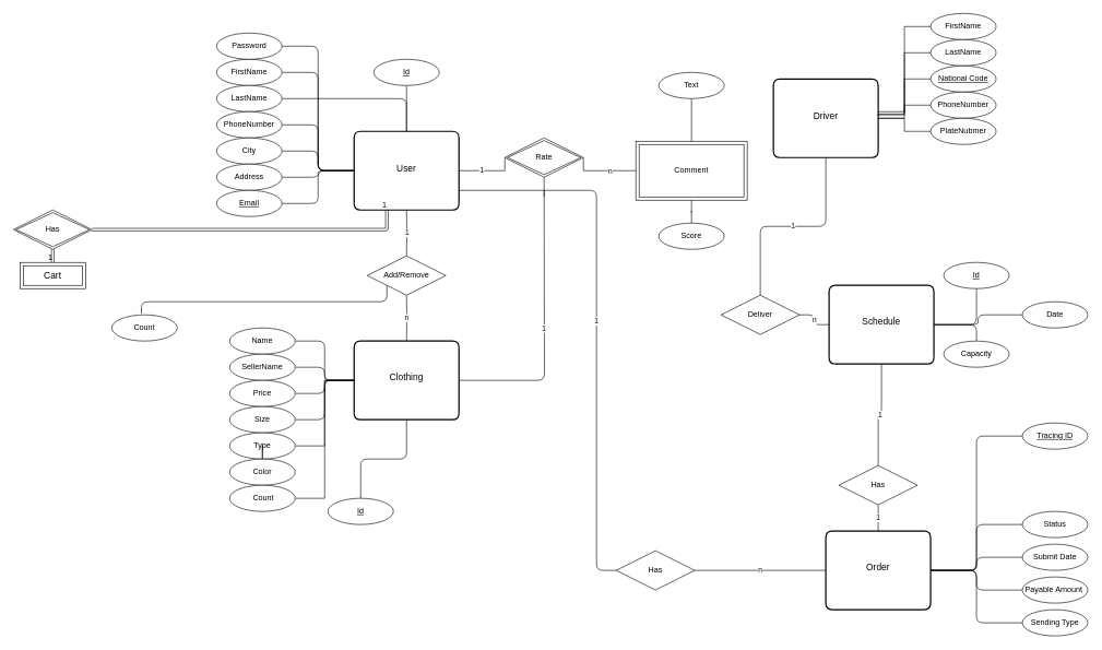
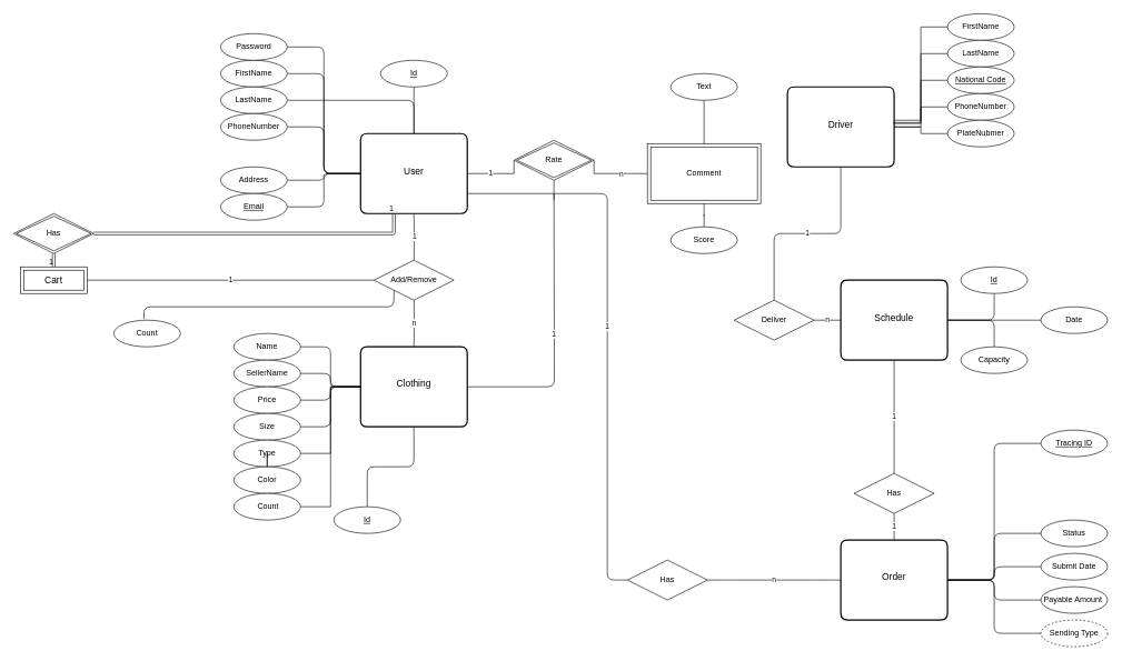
- <mxCell id="9" value="Driver" style="swimlane;childLayout=stackLayout;horizontal=1;startSize=110;horizontalStack=0;rounded=1;fontSize=14;fontStyle=0;strokeWidth=2;resizeParent=0;resizeLast=1;shadow=0;dashed=0;align=center;swimlaneLine=0;" parent="1" vertex="1"><mxGeometry x="1180" y="120" width="160" height="120" as="geometry" /></mxCell>
+ <mxCell id="9" value="Driver" style="swimlane;childLayout=stackLayout;horizontal=1;startSize=110;horizontalStack=0;rounded=1;fontSize=14;fontStyle=0;strokeWidth=2;resizeParent=0;resizeLast=1;shadow=0;dashed=0;align=center;swimlaneLine=0;" parent="1" vertex="1"><mxGeometry x="1180" y="130" width="160" height="120" as="geometry" /></mxCell>
- <mxCell id="19" value="City" style="ellipse;whiteSpace=wrap;html=1;align=center;" parent="1" vertex="1"><mxGeometry x="330" y="210" width="100" height="40" as="geometry" /></mxCell>
- <mxCell id="18" style="edgeStyle=orthogonalEdgeStyle;rounded=1;orthogonalLoop=1;jettySize=auto;html=1;exitX=1;exitY=0.5;exitDx=0;exitDy=0;endArrow=none;endFill=0;" parent="1" source="19" target="3" edge="1"><mxGeometry relative="1" as="geometry" /></mxCell>
+ <mxCell id="52" value="1" style="edgeStyle=orthogonalEdgeStyle;rounded=1;orthogonalLoop=1;jettySize=auto;html=1;exitX=1;exitY=0.5;exitDx=0;exitDy=0;entryX=0;entryY=0.5;entryDx=0;entryDy=0;endArrow=none;endFill=0;" parent="1" source="53" target="83" edge="1"><mxGeometry relative="1" as="geometry" /></mxCell>
- <mxCell id="11" value="Schedule" style="swimlane;childLayout=stackLayout;horizontal=1;startSize=110;horizontalStack=0;rounded=1;fontSize=14;fontStyle=0;strokeWidth=2;resizeParent=0;resizeLast=1;shadow=0;dashed=0;align=center;swimlaneLine=0;" parent="1" vertex="1"><mxGeometry x="1265" y="435" width="160" height="120" as="geometry"><mxRectangle x="430" y="390" width="90" height="110" as="alternateBounds" /></mxGeometry></mxCell>
+ <mxCell id="11" value="Schedule" style="swimlane;childLayout=stackLayout;horizontal=1;startSize=110;horizontalStack=0;rounded=1;fontSize=14;fontStyle=0;strokeWidth=2;resizeParent=0;resizeLast=1;shadow=0;dashed=0;align=center;swimlaneLine=0;" parent="1" vertex="1"><mxGeometry x="1260" y="420" width="160" height="120" as="geometry"><mxRectangle x="430" y="390" width="90" height="110" as="alternateBounds" /></mxGeometry></mxCell>
- <mxCell id="43" value="Sending Type" style="ellipse;whiteSpace=wrap;html=1;align=center;" parent="1" vertex="1"><mxGeometry x="1560" y="930" width="100" height="40" as="geometry" /></mxCell>
+ <mxCell id="43" value="Sending Type" style="ellipse;whiteSpace=wrap;html=1;align=center;dashed=1;" parent="1" vertex="1"><mxGeometry x="1560" y="930" width="100" height="40" as="geometry" /></mxCell>
